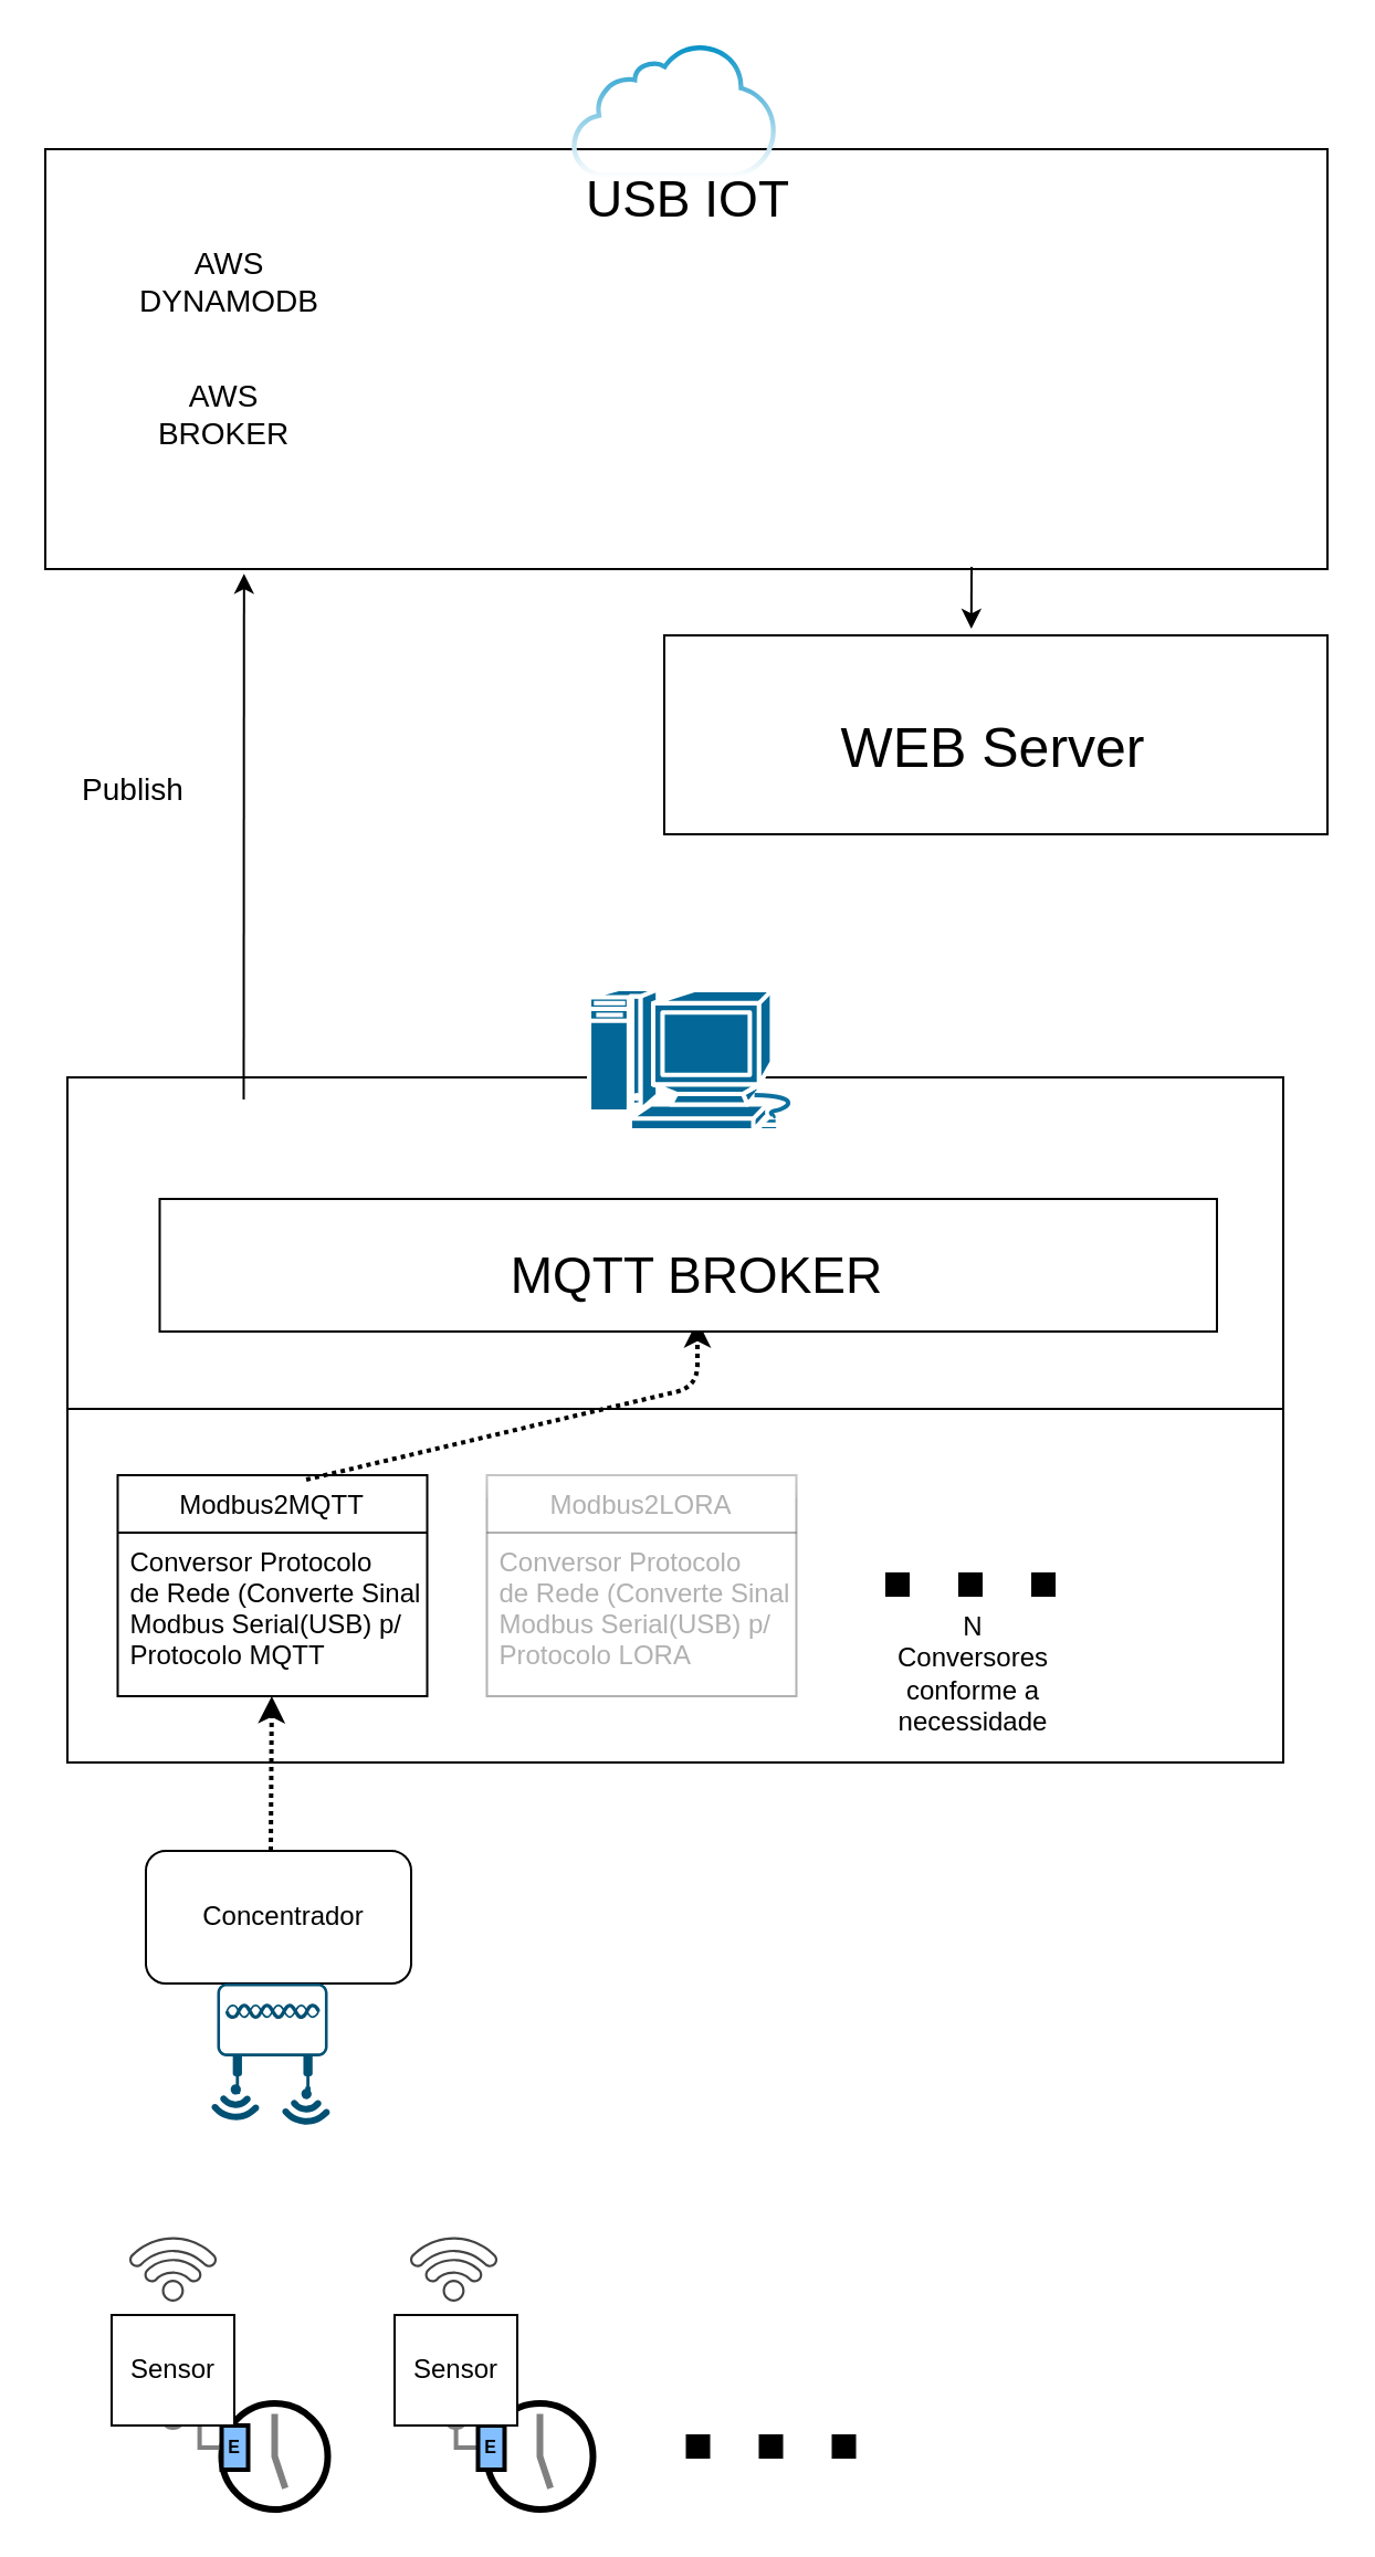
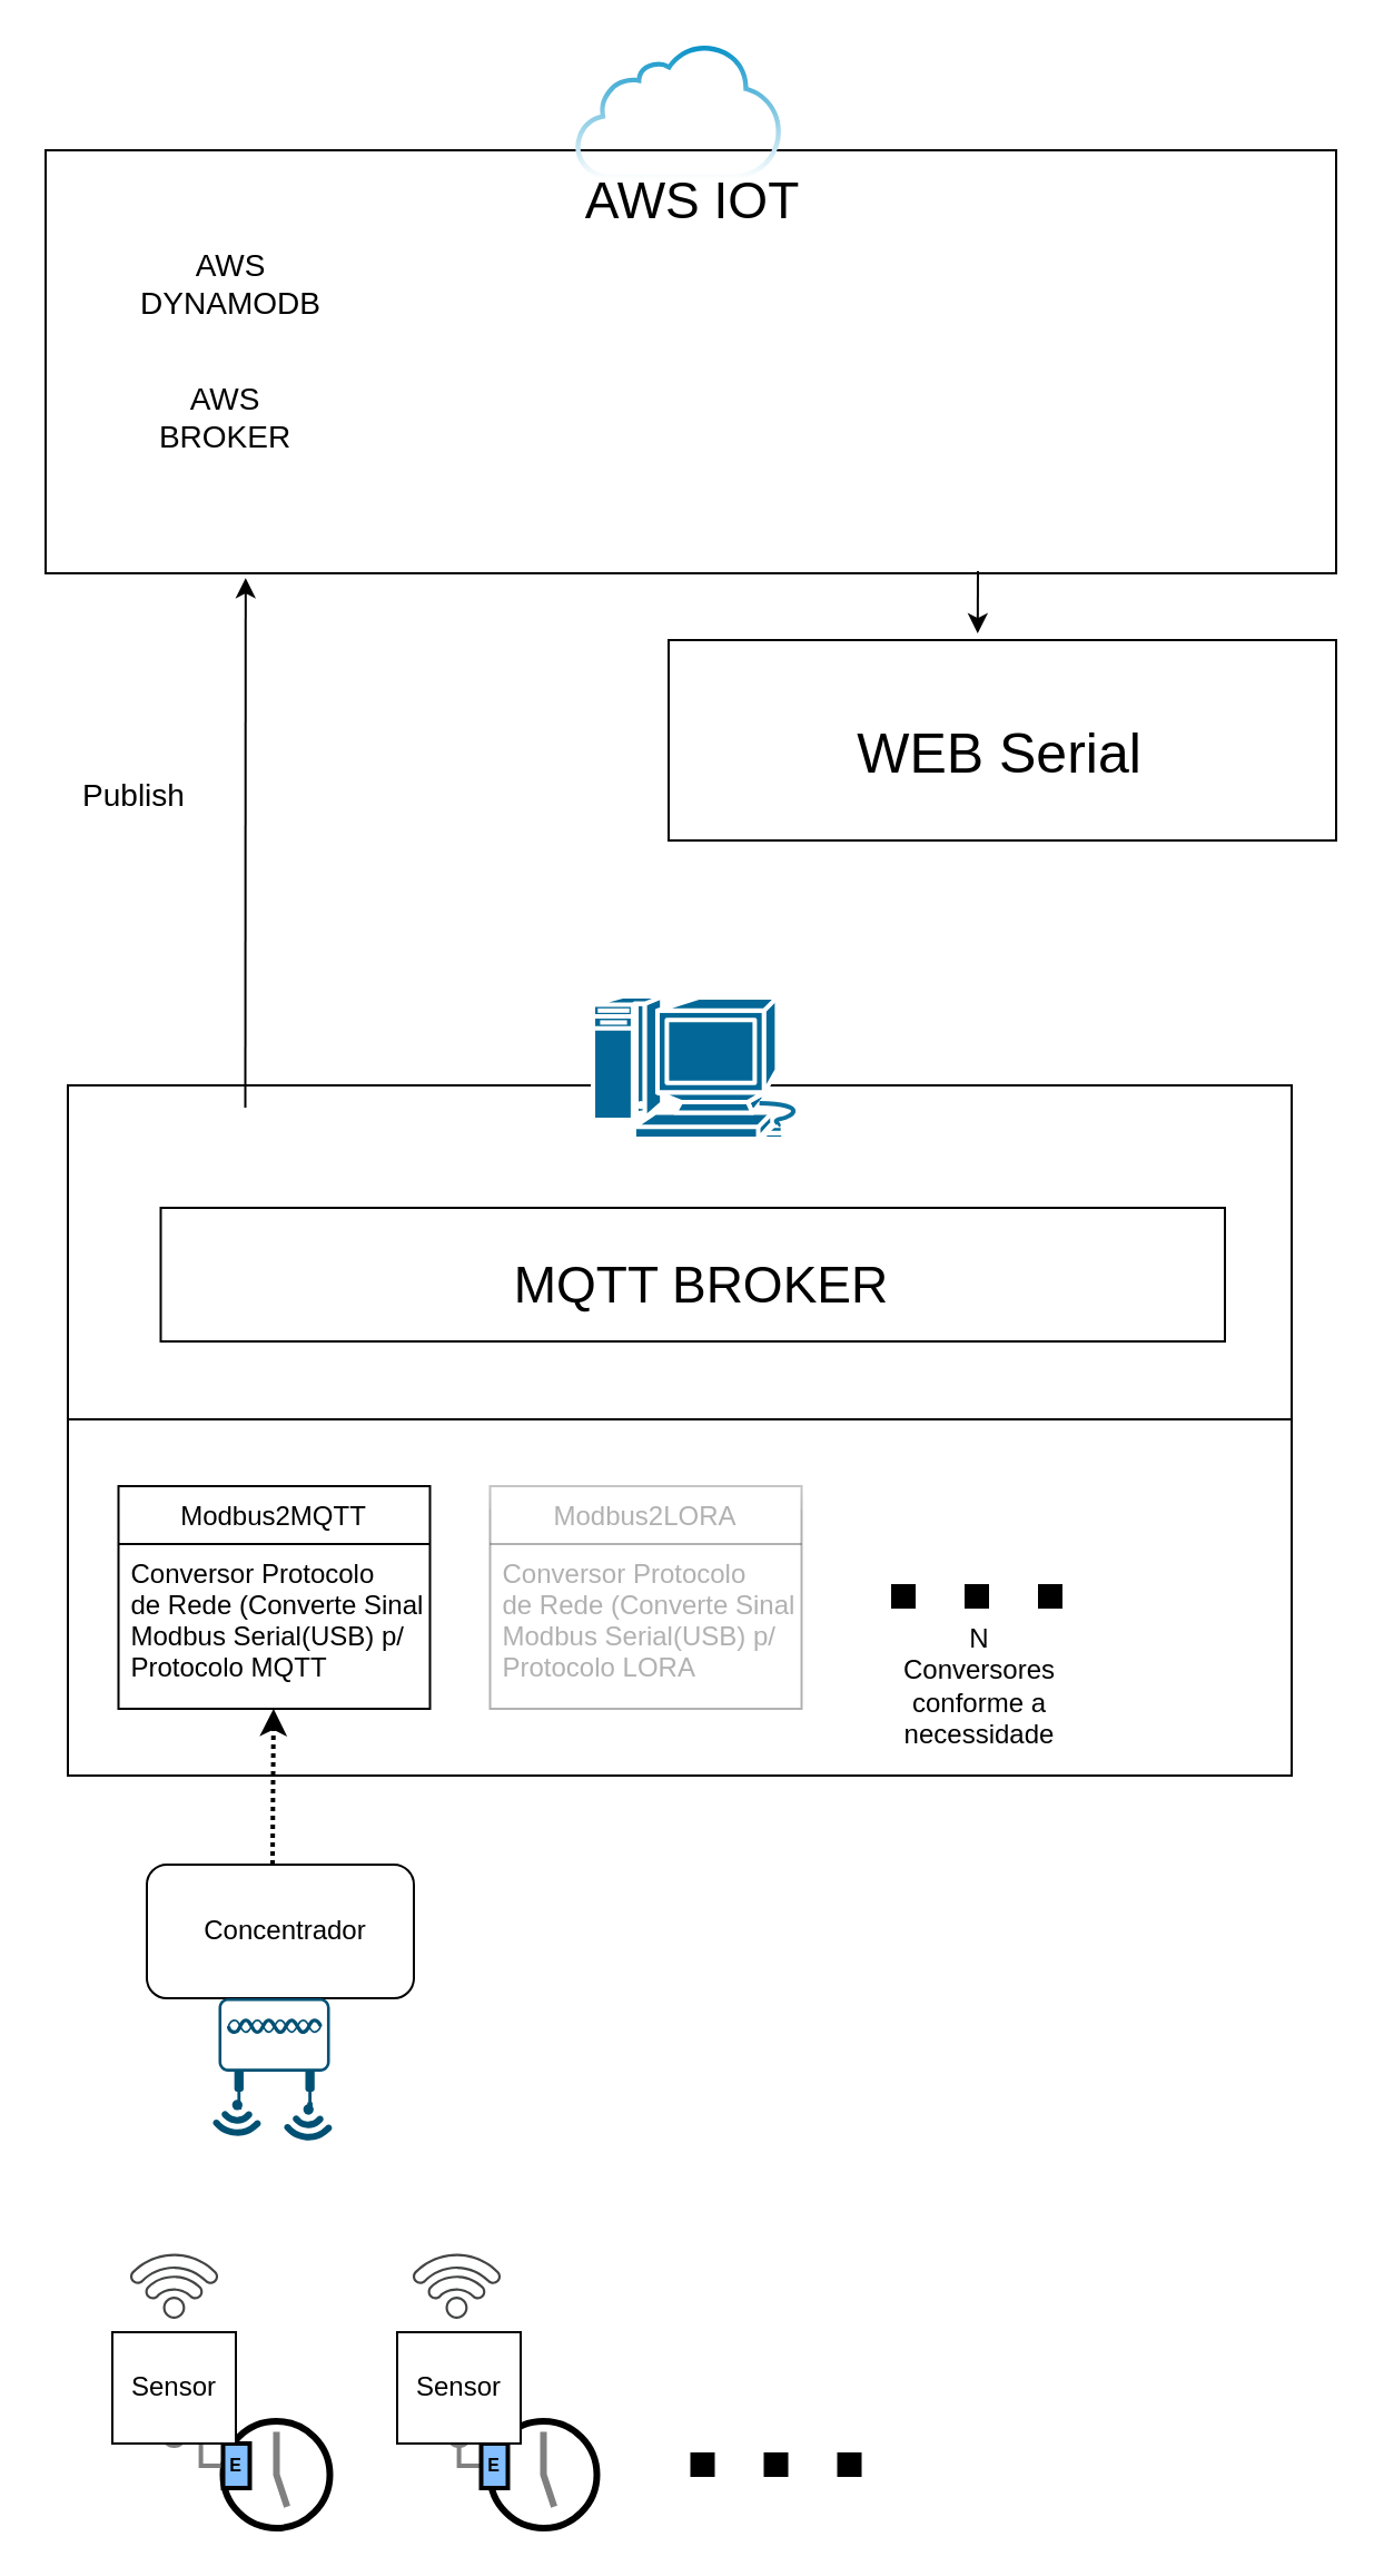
- <mxCell id="37" value="USB IOT" style="text;html=1;strokeColor=none;fillColor=none;align=center;verticalAlign=middle;whiteSpace=wrap;rounded=0;fontSize=23;" vertex="1" parent="1"><mxGeometry x="245.88" y="80" width="130" height="20" as="geometry" /></mxCell>
+ <mxCell id="37" value="AWS IOT" style="text;html=1;strokeColor=none;fillColor=none;align=center;verticalAlign=middle;whiteSpace=wrap;rounded=0;fontSize=23;" vertex="1" parent="1"><mxGeometry x="245.88" y="80" width="130" height="20" as="geometry" /></mxCell>
- <mxCell id="41" value="&lt;div style=&quot;font-size: 25px&quot;&gt;WEB Server&lt;/div&gt;" style="text;html=1;strokeColor=none;fillColor=none;align=center;verticalAlign=middle;whiteSpace=wrap;rounded=0;fontSize=14;" vertex="1" parent="1"><mxGeometry x="334" y="327" width="230" height="20" as="geometry" /></mxCell>
+ <mxCell id="41" value="&lt;div style=&quot;font-size: 25px&quot;&gt;WEB Serial&lt;/div&gt;" style="text;html=1;strokeColor=none;fillColor=none;align=center;verticalAlign=middle;whiteSpace=wrap;rounded=0;fontSize=14;" vertex="1" parent="1"><mxGeometry x="334" y="327" width="230" height="20" as="geometry" /></mxCell>
- <mxCell id="33" value="" style="endArrow=classic;html=1;dashed=1;dashPattern=1 1;strokeColor=#000000;strokeWidth=2;exitX=0.609;exitY=0.02;exitDx=0;exitDy=0;exitPerimeter=0;entryX=0.5;entryY=1;entryDx=0;entryDy=0;" parent="1" source="27" target="35" edge="1"><mxGeometry width="50" height="50" relative="1" as="geometry"><mxPoint x="290" y="627" as="sourcePoint" /><mxPoint x="315" y="607" as="targetPoint" /><Array as="points"><mxPoint x="315" y="627" /></Array></mxGeometry></mxCell>
